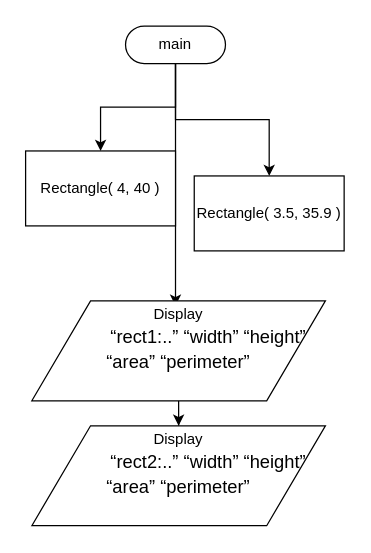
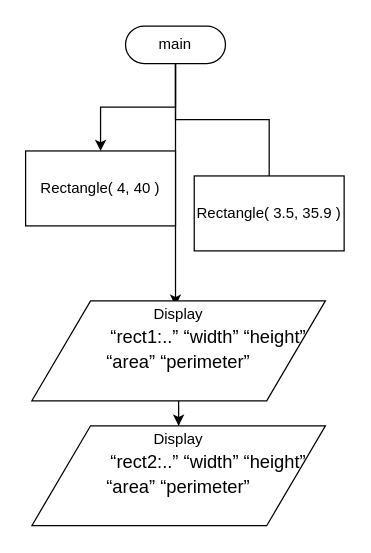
- <mxCell id="3" value="" style="edgeStyle=orthogonalEdgeStyle;rounded=0;orthogonalLoop=1;jettySize=auto;html=1;" edge="1" parent="1" source="5" target="7"><mxGeometry relative="1" as="geometry" /></mxCell>
+ <mxCell id="3" value="" style="edgeStyle=orthogonalEdgeStyle;rounded=0;orthogonalLoop=1;jettySize=auto;html=1;endArrow=none;" edge="1" parent="1" source="5" target="7"><mxGeometry relative="1" as="geometry" /></mxCell>
